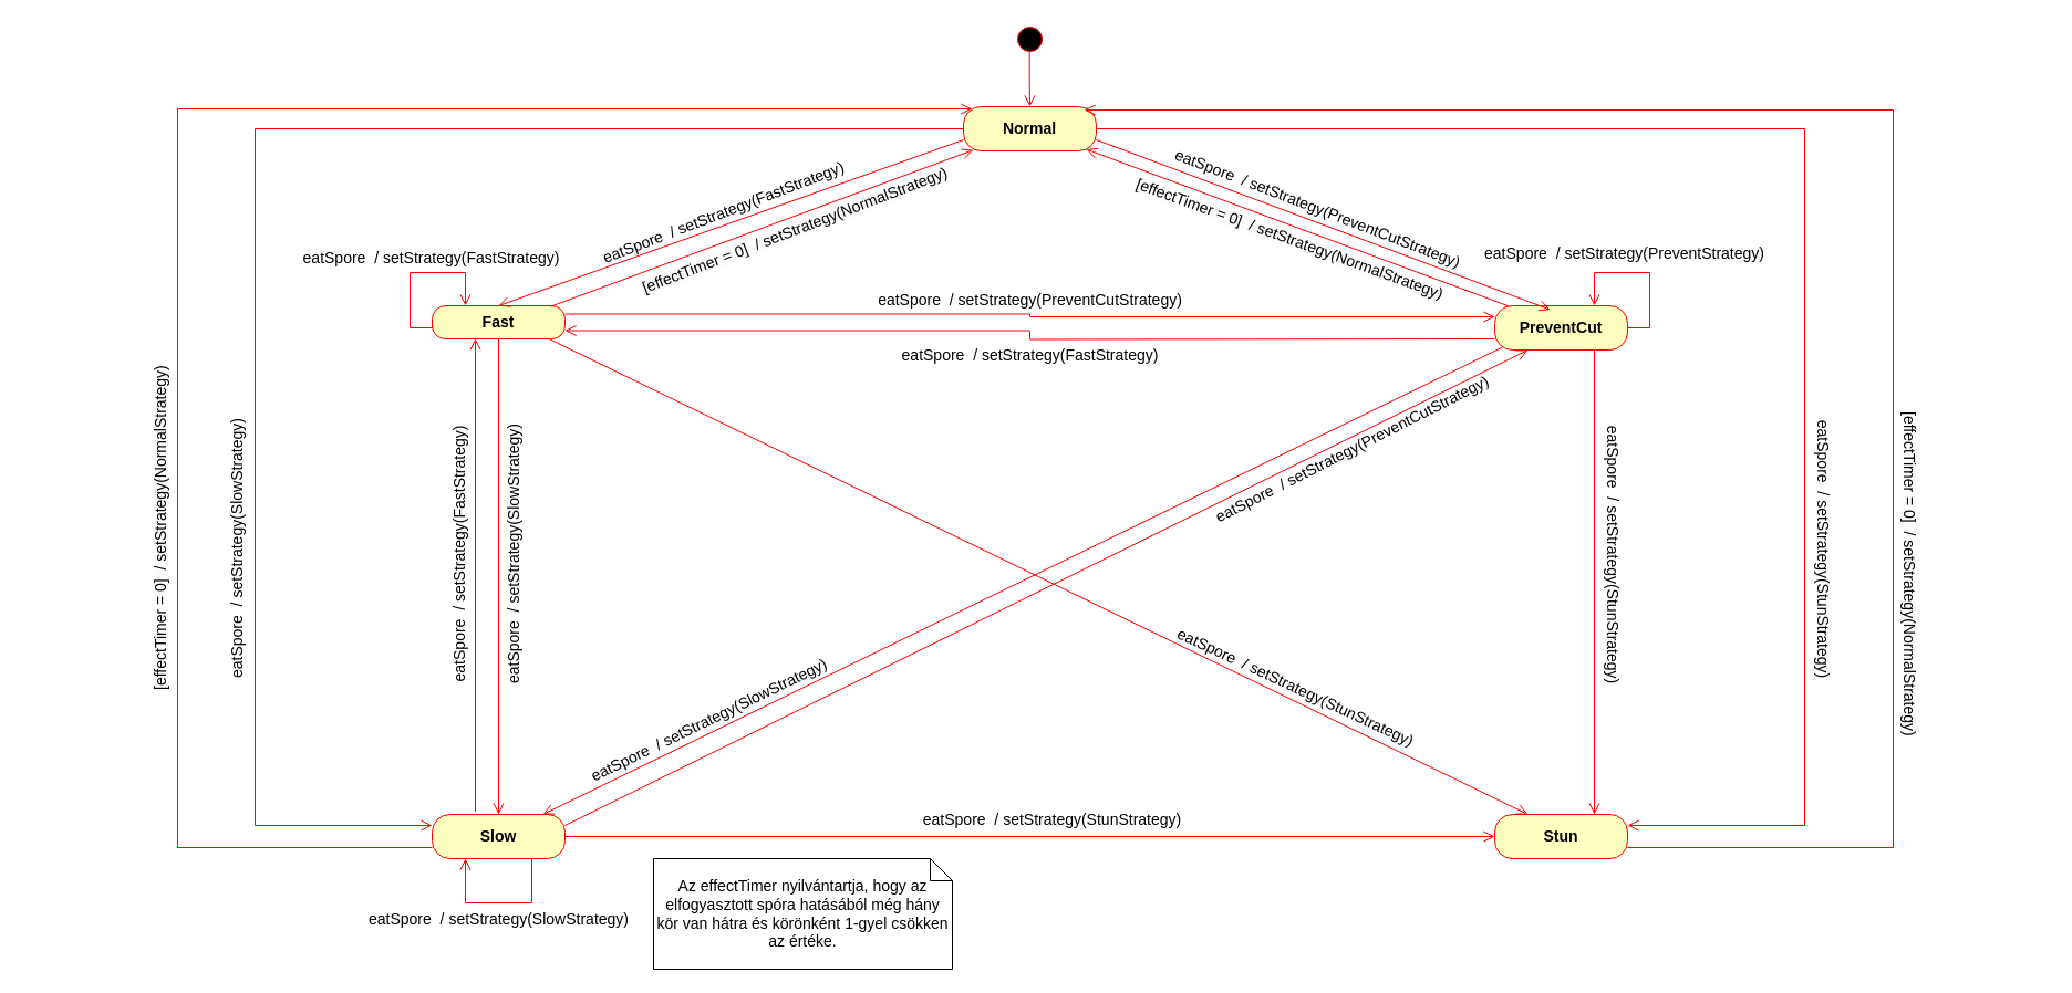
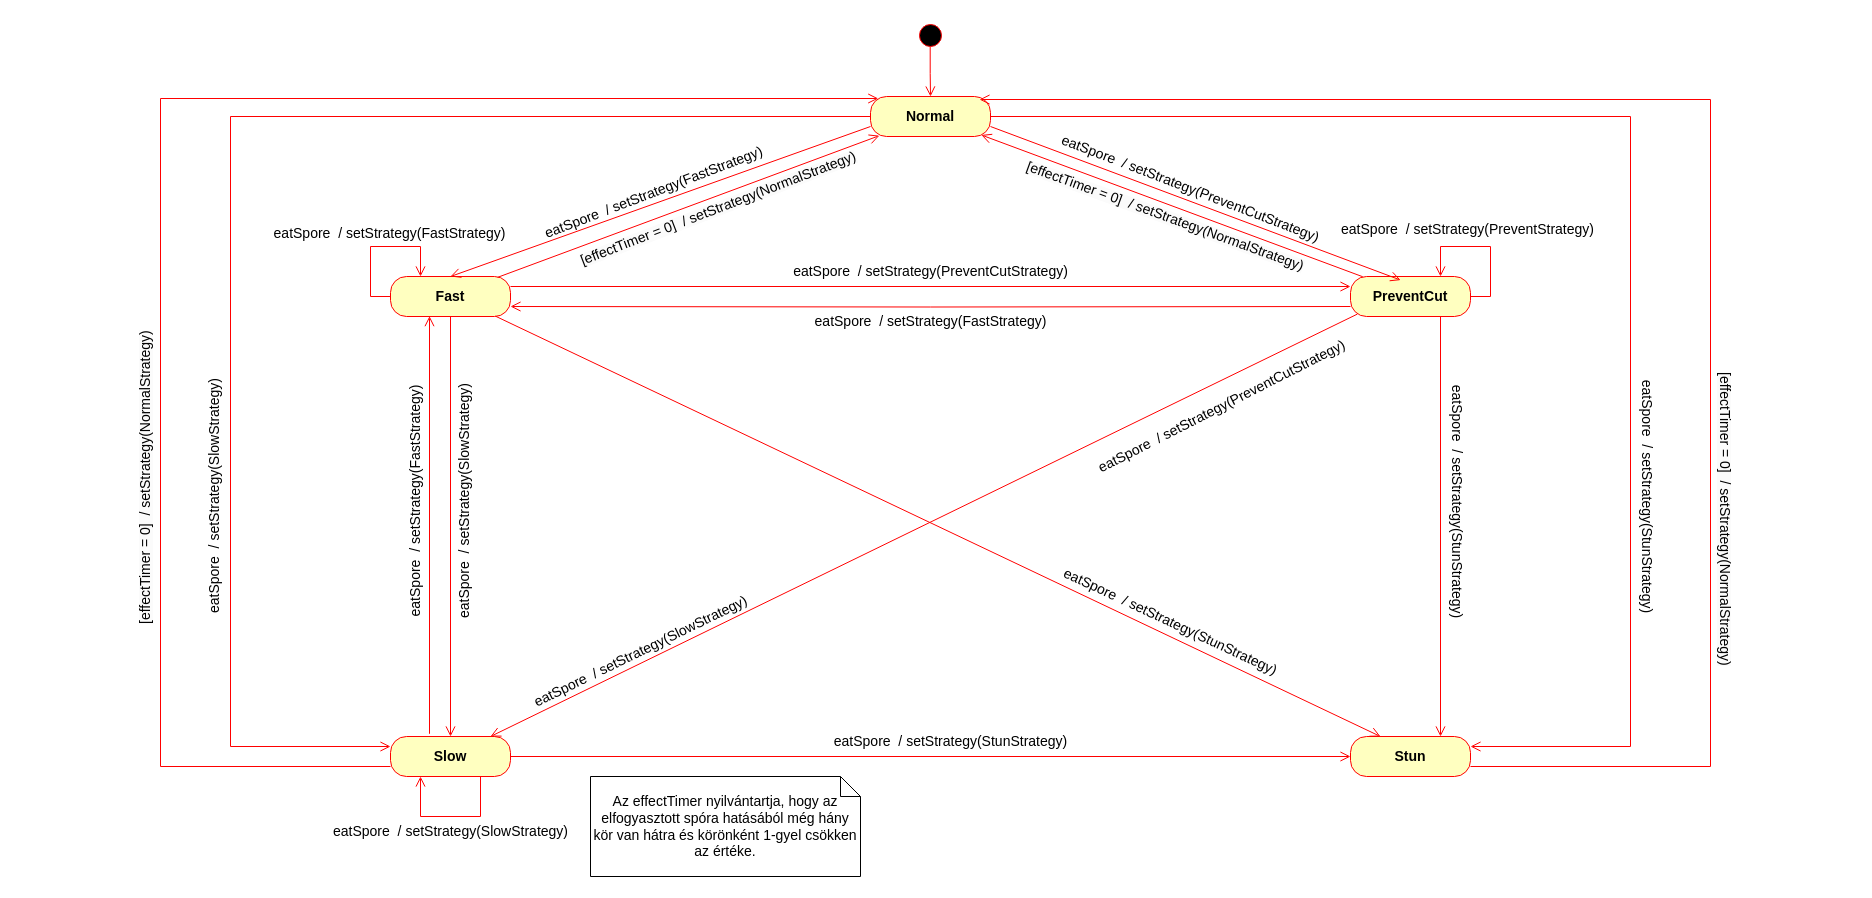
- <mxCell id="2" value="&lt;b&gt;&lt;font style=&quot;font-size: 14px;&quot;&gt;Fast&lt;/font&gt;&lt;/b&gt;" style="rounded=1;whiteSpace=wrap;html=1;arcSize=40;fontColor=#000000;fillColor=#ffffc0;strokeColor=#ff0000;" parent="1" vertex="1"><mxGeometry x="390" y="276" width="120" height="30" as="geometry" /></mxCell>
+ <mxCell id="2" value="&lt;b&gt;&lt;font style=&quot;font-size: 14px;&quot;&gt;Fast&lt;/font&gt;&lt;/b&gt;" style="rounded=1;whiteSpace=wrap;html=1;arcSize=40;fontColor=#000000;fillColor=#ffffc0;strokeColor=#ff0000;" parent="1" vertex="1"><mxGeometry x="390" y="276" width="120" height="40" as="geometry" /></mxCell>
- <mxCell id="20" value="" style="html=1;verticalAlign=bottom;endArrow=open;endSize=8;strokeColor=#ff0000;rounded=0;exitX=1;exitY=0.25;exitDx=0;exitDy=0;entryX=0.25;entryY=1;entryDx=0;entryDy=0;" parent="1" source="5" target="4" edge="1"><mxGeometry relative="1" as="geometry"><mxPoint x="900" y="466" as="targetPoint" /><mxPoint x="900" y="406" as="sourcePoint" /></mxGeometry></mxCell>
